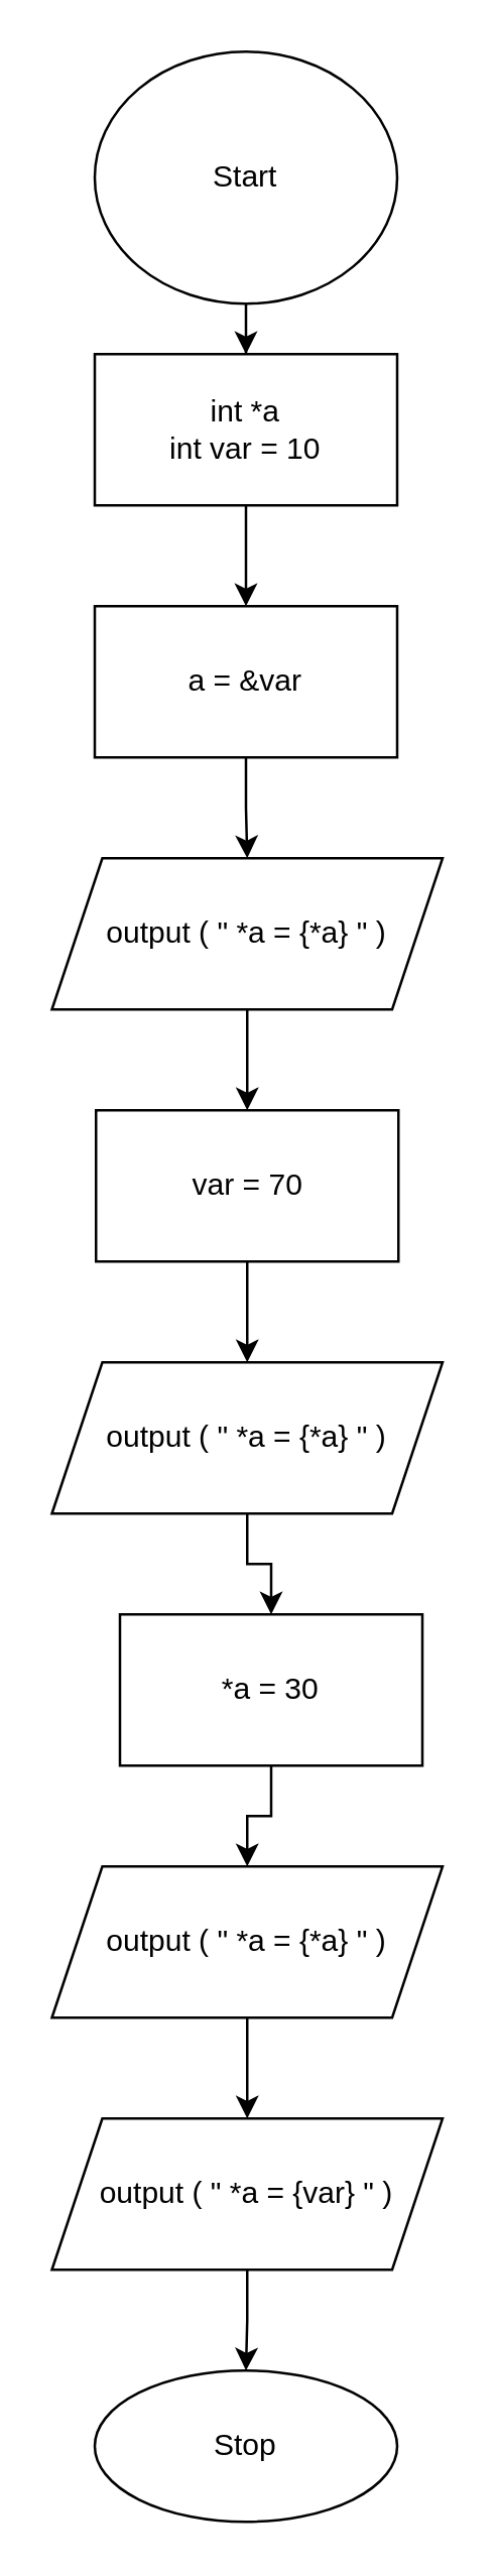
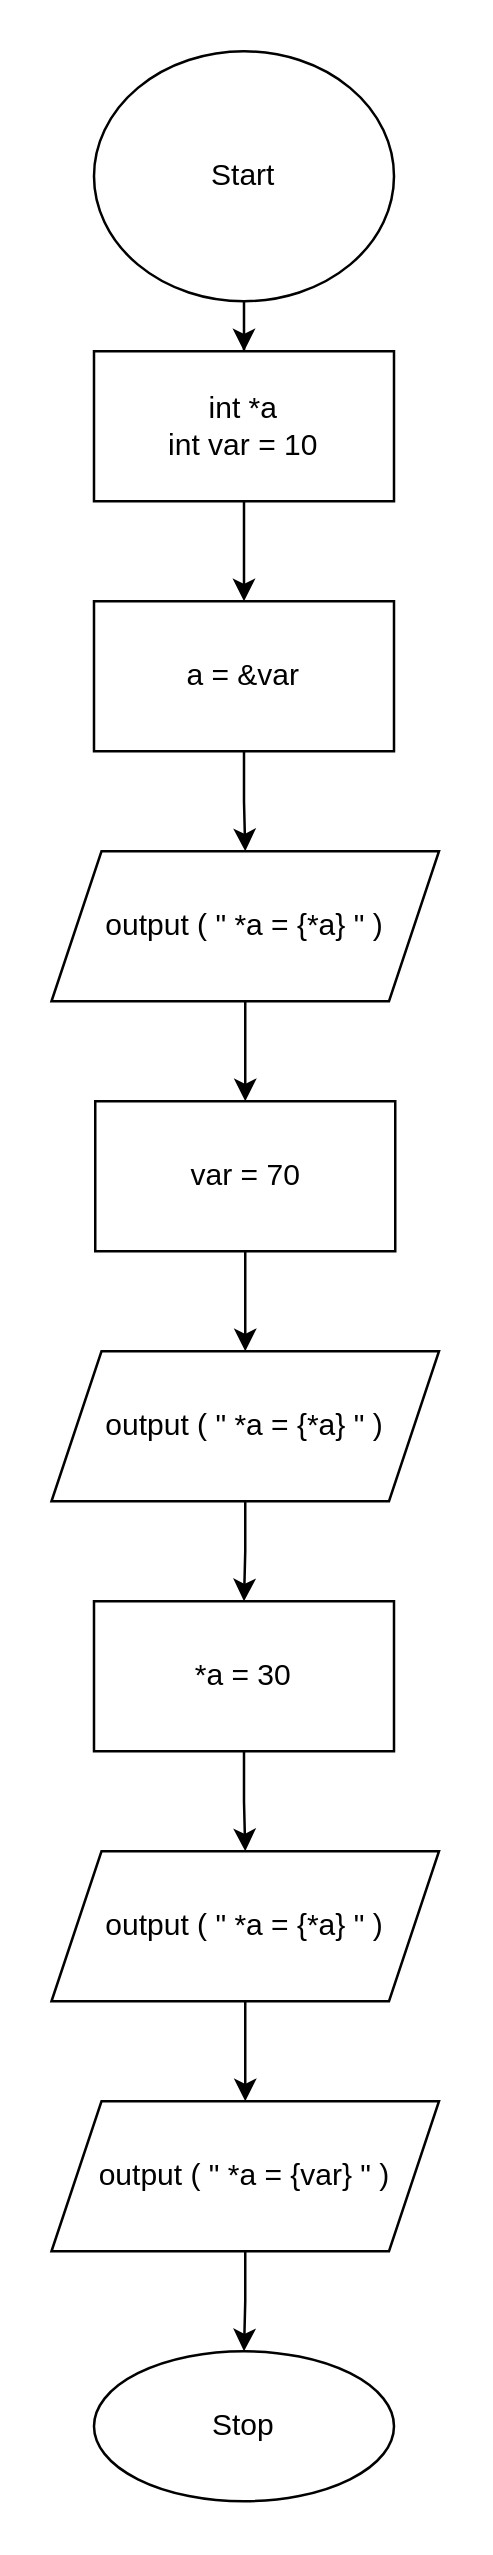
- <mxCell id="15" value="*a = 30" style="whiteSpace=wrap;html=1;" parent="1" vertex="1"><mxGeometry x="47" y="640" width="120" height="60" as="geometry" /></mxCell>
+ <mxCell id="15" value="*a = 30" style="whiteSpace=wrap;html=1;" parent="1" vertex="1"><mxGeometry x="37" y="640" width="120" height="60" as="geometry" /></mxCell>
